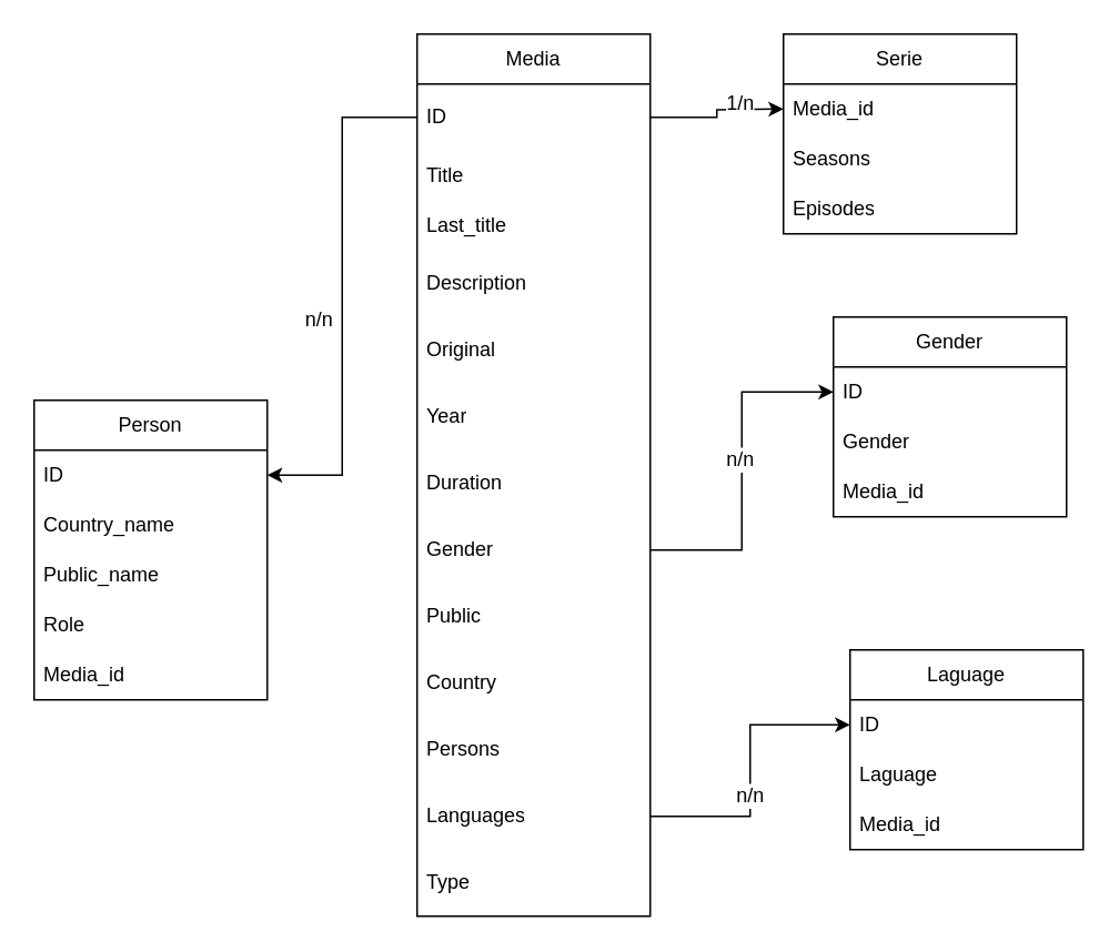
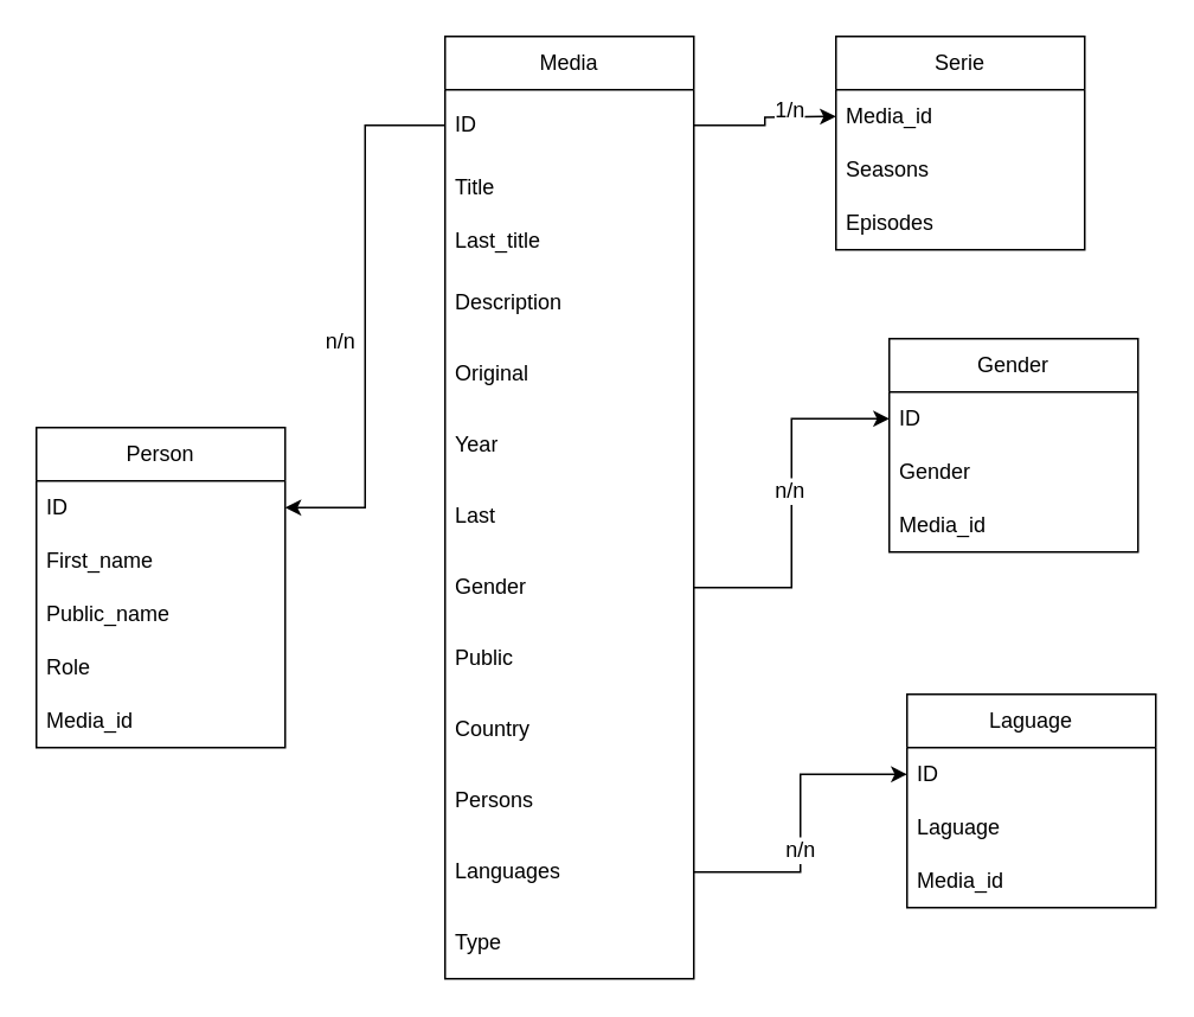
- <mxCell id="19" value="&lt;div&gt;Duration&lt;/div&gt;" style="text;strokeColor=none;fillColor=none;align=left;verticalAlign=middle;spacingLeft=4;spacingRight=4;overflow=hidden;points=[[0,0.5],[1,0.5]];portConstraint=eastwest;rotatable=0;whiteSpace=wrap;html=1;" parent="12" vertex="1"><mxGeometry y="250" width="140" height="40" as="geometry" /></mxCell>
+ <mxCell id="19" value="&lt;div&gt;Last&lt;/div&gt;" style="text;strokeColor=none;fillColor=none;align=left;verticalAlign=middle;spacingLeft=4;spacingRight=4;overflow=hidden;points=[[0,0.5],[1,0.5]];portConstraint=eastwest;rotatable=0;whiteSpace=wrap;html=1;" parent="12" vertex="1"><mxGeometry y="250" width="140" height="40" as="geometry" /></mxCell>
- <mxCell id="8" value="Country_name" style="text;strokeColor=none;fillColor=none;align=left;verticalAlign=middle;spacingLeft=4;spacingRight=4;overflow=hidden;points=[[0,0.5],[1,0.5]];portConstraint=eastwest;rotatable=0;whiteSpace=wrap;html=1;" parent="6" vertex="1"><mxGeometry y="60" width="140" height="30" as="geometry" /></mxCell>
+ <mxCell id="8" value="First_name" style="text;strokeColor=none;fillColor=none;align=left;verticalAlign=middle;spacingLeft=4;spacingRight=4;overflow=hidden;points=[[0,0.5],[1,0.5]];portConstraint=eastwest;rotatable=0;whiteSpace=wrap;html=1;" parent="6" vertex="1"><mxGeometry y="60" width="140" height="30" as="geometry" /></mxCell>
